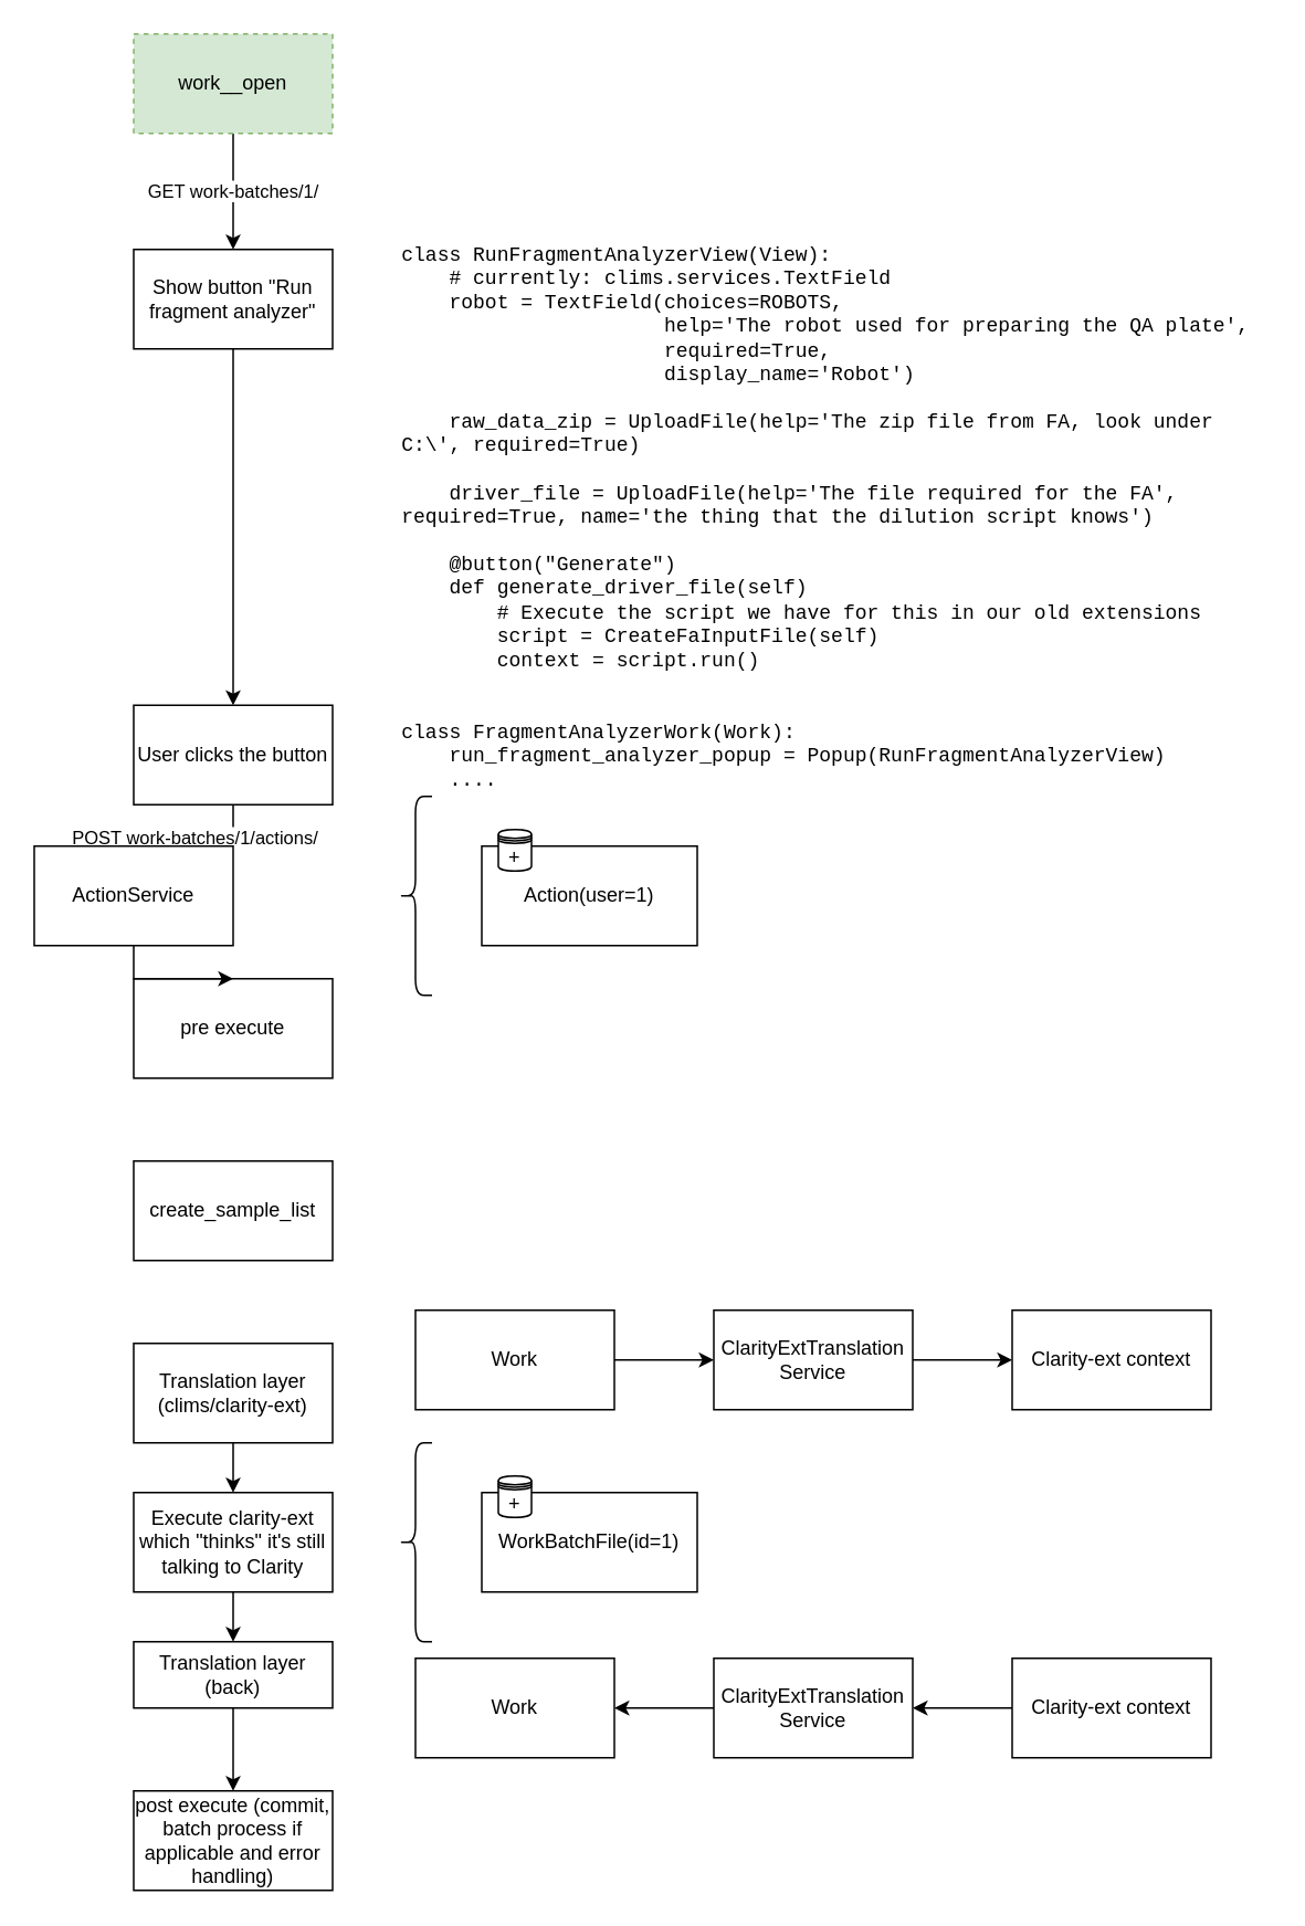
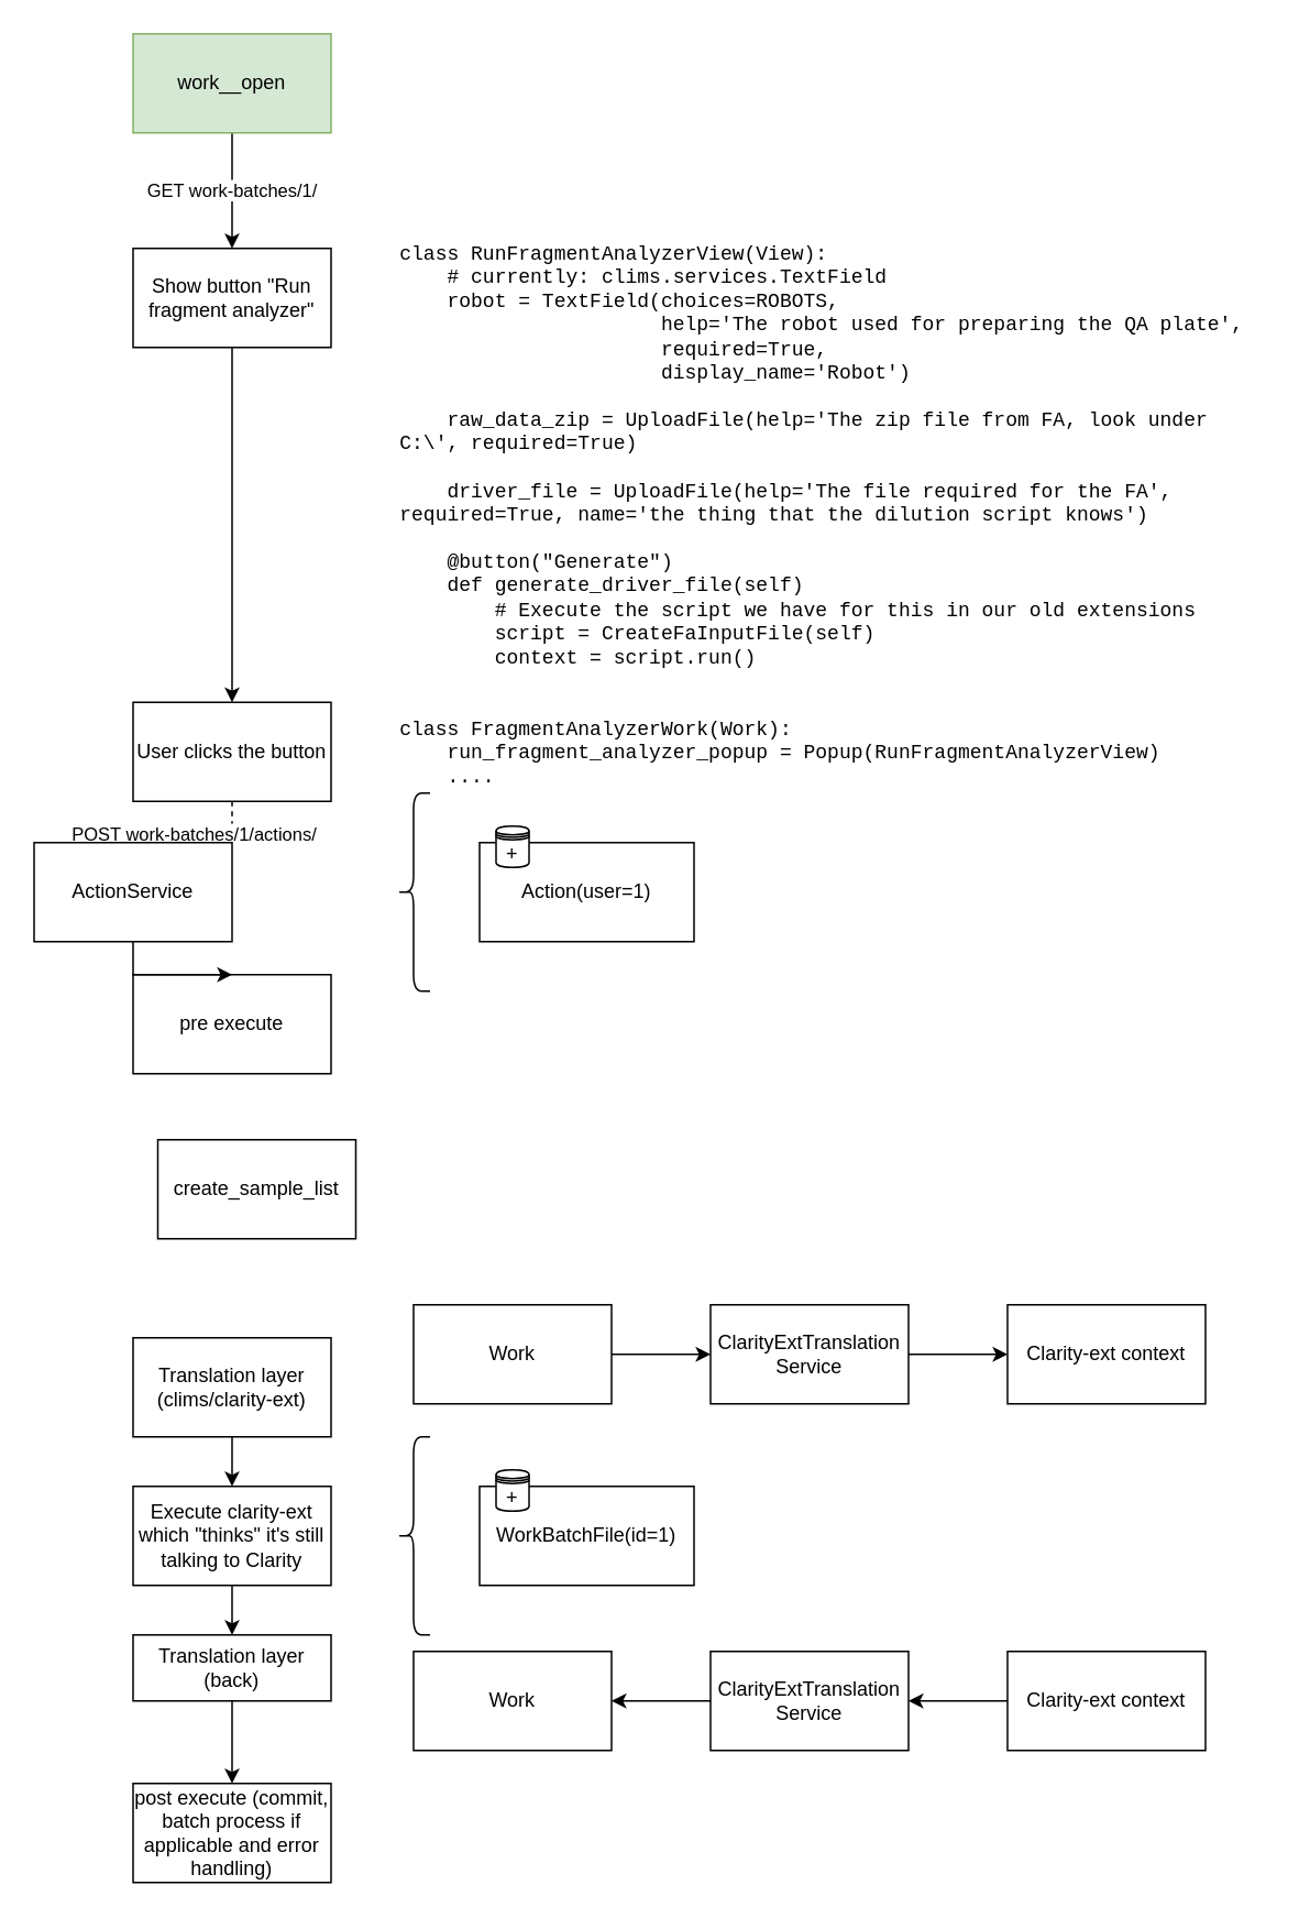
- <mxCell id="3" value="work__open" style="rounded=0;whiteSpace=wrap;html=1;fillColor=#d5e8d4;strokeColor=#82b366;dashed=1;" parent="1" vertex="1"><mxGeometry x="80" y="20" width="120" height="60" as="geometry" /></mxCell>
+ <mxCell id="3" value="work__open" style="rounded=0;whiteSpace=wrap;html=1;fillColor=#d5e8d4;strokeColor=#82b366;" parent="1" vertex="1"><mxGeometry x="80" y="20" width="120" height="60" as="geometry" /></mxCell>
- <mxCell id="6" value="POST work-batches/1/actions/" style="edgeStyle=orthogonalEdgeStyle;rounded=0;orthogonalLoop=1;jettySize=auto;html=1;" parent="1" source="7" target="8" edge="1"><mxGeometry relative="1" as="geometry" /></mxCell>
+ <mxCell id="6" value="POST work-batches/1/actions/" style="edgeStyle=orthogonalEdgeStyle;rounded=0;orthogonalLoop=1;jettySize=auto;html=1;dashed=1;" parent="1" source="7" target="8" edge="1"><mxGeometry relative="1" as="geometry" /></mxCell>
- <mxCell id="12" value="create_sample_list" style="whiteSpace=wrap;html=1;rounded=0;" parent="1" vertex="1"><mxGeometry x="80" y="700" width="120" height="60" as="geometry" /></mxCell>
+ <mxCell id="12" value="create_sample_list" style="whiteSpace=wrap;html=1;rounded=0;" parent="1" vertex="1"><mxGeometry x="95" y="690" width="120" height="60" as="geometry" /></mxCell>
